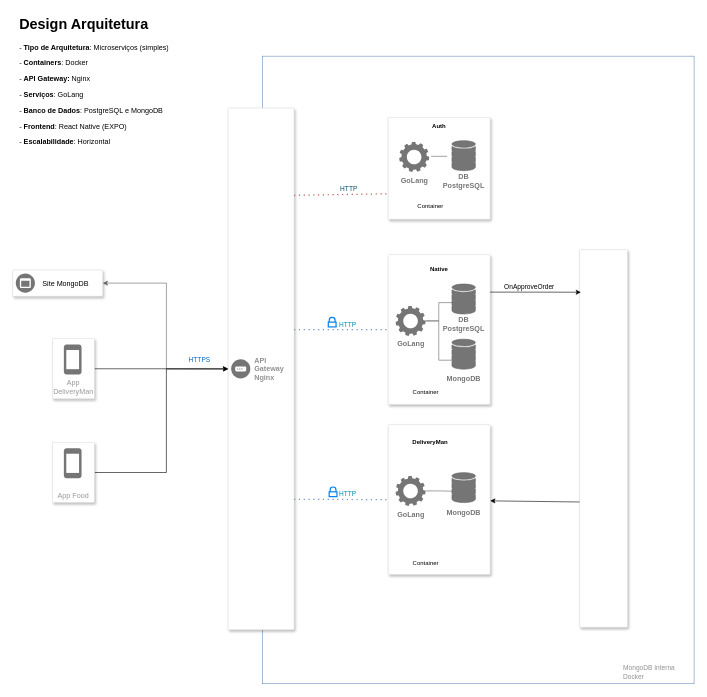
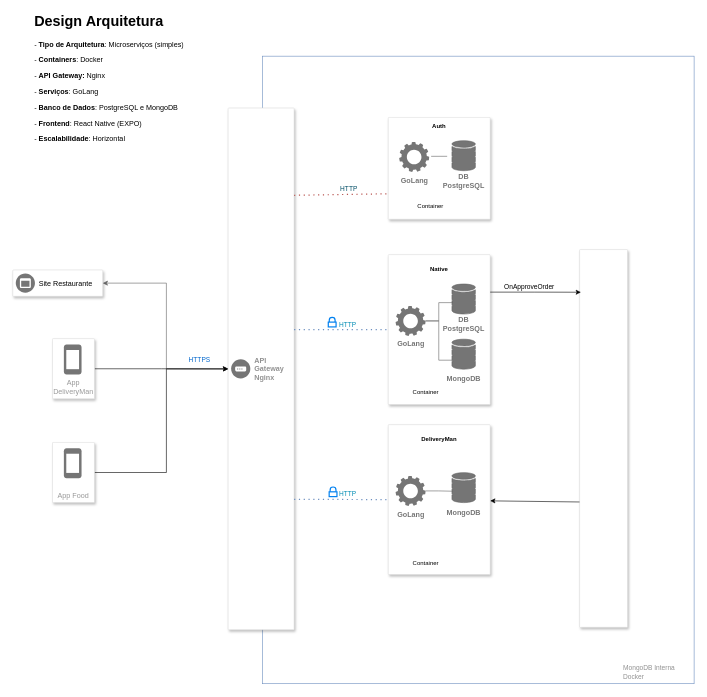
- <mxCell id="23" value="&lt;h1&gt;Design Arquitetura&lt;/h1&gt;&lt;p&gt;- &lt;b&gt;Tipo de Arquitetura&lt;/b&gt;: Microserviços (simples)&lt;/p&gt;&lt;p&gt;- &lt;b&gt;Containers&lt;/b&gt;: Docker&lt;/p&gt;&lt;p&gt;- &lt;b&gt;API Gateway: &lt;/b&gt;Nginx&lt;br&gt;&lt;/p&gt;&lt;p&gt;- &lt;b&gt;Serviços&lt;/b&gt;: GoLang&lt;/p&gt;&lt;p&gt;- &lt;b&gt;Banco de Dados&lt;/b&gt;: PostgreSQL e MongoDB&lt;/p&gt;&lt;p&gt;- &lt;b&gt;Frontend&lt;/b&gt;: React Native (EXPO)&amp;nbsp;&lt;br&gt;&lt;/p&gt;&lt;p&gt;- &lt;b&gt;Escalabilidade&lt;/b&gt;: Horizontal&lt;/p&gt;&lt;p&gt;&lt;br&gt;&lt;/p&gt;&lt;div&gt;&lt;br&gt;&lt;/div&gt;" style="text;html=1;strokeColor=none;fillColor=none;spacing=5;spacingTop=-20;whiteSpace=wrap;overflow=hidden;rounded=0;" parent="1" vertex="1"><mxGeometry x="27" y="20" width="303.75" height="279" as="geometry" /></mxCell>
+ <mxCell id="23" value="&lt;h1&gt;Design Arquitetura&lt;/h1&gt;&lt;p&gt;- &lt;b&gt;Tipo de Arquitetura&lt;/b&gt;: Microserviços (simples)&lt;/p&gt;&lt;p&gt;- &lt;b&gt;Containers&lt;/b&gt;: Docker&lt;/p&gt;&lt;p&gt;- &lt;b&gt;API Gateway: &lt;/b&gt;Nginx&lt;br&gt;&lt;/p&gt;&lt;p&gt;- &lt;b&gt;Serviços&lt;/b&gt;: GoLang&lt;/p&gt;&lt;p&gt;- &lt;b&gt;Banco de Dados&lt;/b&gt;: PostgreSQL e MongoDB&lt;/p&gt;&lt;p&gt;- &lt;b&gt;Frontend&lt;/b&gt;: React Native (EXPO)&amp;nbsp;&lt;br&gt;&lt;/p&gt;&lt;p&gt;- &lt;b&gt;Escalabilidade&lt;/b&gt;: Horizontal&lt;/p&gt;&lt;p&gt;&lt;br&gt;&lt;/p&gt;&lt;div&gt;&lt;br&gt;&lt;/div&gt;" style="text;html=1;strokeColor=none;fillColor=none;spacing=5;spacingTop=-20;whiteSpace=wrap;overflow=hidden;rounded=0;" parent="1" vertex="1"><mxGeometry x="52" y="15" width="303.75" height="279" as="geometry" /></mxCell>
- <mxCell id="17" value="        Site MongoDB" style="strokeColor=#dddddd;shadow=1;strokeWidth=1;rounded=1;absoluteArcSize=1;arcSize=2;" parent="1" vertex="1"><mxGeometry x="20.8" y="449" width="150" height="44" as="geometry" /></mxCell>
+ <mxCell id="17" value="        Site Restaurante" style="strokeColor=#dddddd;shadow=1;strokeWidth=1;rounded=1;absoluteArcSize=1;arcSize=2;" parent="1" vertex="1"><mxGeometry x="20.8" y="449" width="150" height="44" as="geometry" /></mxCell>
- <mxCell id="48" value="&lt;b style=&quot;font-size: x-small;&quot;&gt;DeliveryMan&lt;/b&gt;" style="text;html=1;strokeColor=none;fillColor=none;align=center;verticalAlign=middle;whiteSpace=wrap;rounded=0;" vertex="1" parent="1"><mxGeometry x="686.94" y="721" width="60" height="30" as="geometry" /></mxCell>
+ <mxCell id="48" value="&lt;b style=&quot;font-size: x-small;&quot;&gt;DeliveryMan&lt;/b&gt;" style="text;html=1;strokeColor=none;fillColor=none;align=center;verticalAlign=middle;whiteSpace=wrap;rounded=0;" vertex="1" parent="1"><mxGeometry x="701.94" y="716" width="60" height="30" as="geometry" /></mxCell>
